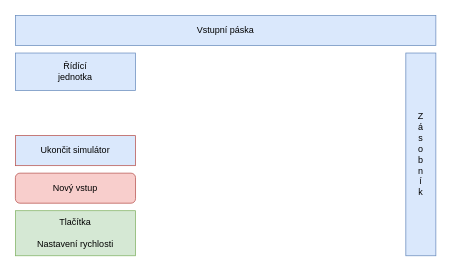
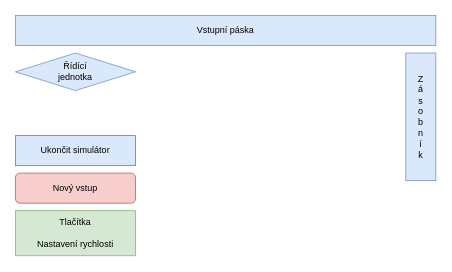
- <mxCell id="4" value="Řídící&lt;br&gt;jednotka" style="rounded=0;whiteSpace=wrap;html=1;fillColor=#dae8fc;strokeColor=#6c8ebf;" vertex="1" parent="1"><mxGeometry y="70" width="160" height="50" as="geometry" x="20" /></mxCell>
+ <mxCell id="4" value="Řídící&lt;br&gt;jednotka" style="rhombus;whiteSpace=wrap;html=1;fillColor=#dae8fc;strokeColor=#6c8ebf;" vertex="1" parent="1"><mxGeometry y="70" width="160" height="50" as="geometry" x="20" /></mxCell>
- <mxCell id="3" value="Z&lt;br&gt;á&lt;br&gt;s&lt;br&gt;o&lt;br&gt;b&lt;br&gt;n&lt;br&gt;í&lt;br&gt;k" style="rounded=0;whiteSpace=wrap;html=1;fillColor=#dae8fc;strokeColor=#6c8ebf;" vertex="1" parent="1"><mxGeometry x="540" y="70" width="40" height="270" as="geometry" /></mxCell>
+ <mxCell id="3" value="Z&lt;br&gt;á&lt;br&gt;s&lt;br&gt;o&lt;br&gt;b&lt;br&gt;n&lt;br&gt;í&lt;br&gt;k" style="rounded=0;whiteSpace=wrap;html=1;fillColor=#dae8fc;strokeColor=#6c8ebf;" vertex="1" parent="1"><mxGeometry x="540" y="70" width="40" height="170" as="geometry" /></mxCell>
